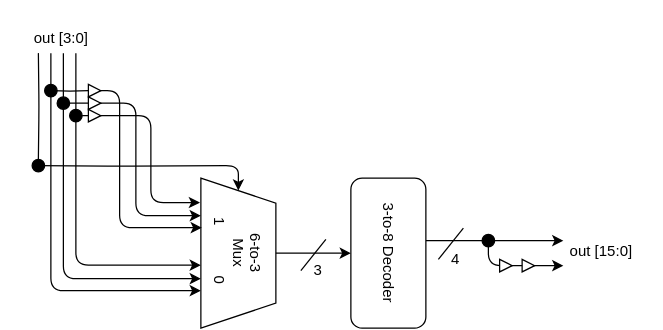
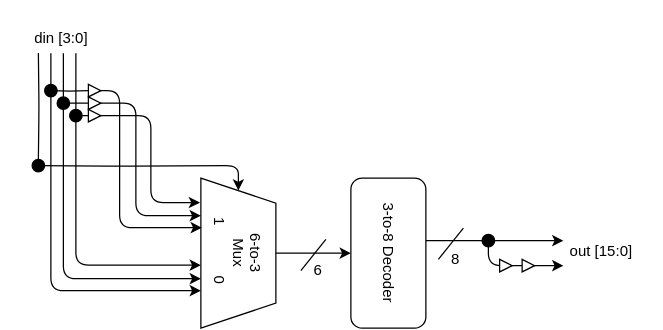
- <mxCell id="30" value="out [3:0]" style="text;html=1;strokeColor=none;fillColor=none;align=center;verticalAlign=middle;whiteSpace=wrap;rounded=0;" parent="1" vertex="1"><mxGeometry x="20.5" y="20" width="55" height="20" as="geometry" /></mxCell>
+ <mxCell id="30" value="din [3:0]" style="text;html=1;strokeColor=none;fillColor=none;align=center;verticalAlign=middle;whiteSpace=wrap;rounded=0;" parent="1" vertex="1"><mxGeometry x="20.5" y="20" width="55" height="20" as="geometry" /></mxCell>
- <mxCell id="24" value="4" style="text;html=1;strokeColor=none;fillColor=none;align=center;verticalAlign=middle;whiteSpace=wrap;rounded=0;" parent="1" vertex="1"><mxGeometry x="351" y="202" width="26" height="10" as="geometry" /></mxCell>
+ <mxCell id="24" value="8" style="text;html=1;strokeColor=none;fillColor=none;align=center;verticalAlign=middle;whiteSpace=wrap;rounded=0;" parent="1" vertex="1"><mxGeometry x="351" y="202" width="26" height="10" as="geometry" /></mxCell>
- <mxCell id="26" value="3" style="text;html=1;strokeColor=none;fillColor=none;align=center;verticalAlign=middle;whiteSpace=wrap;rounded=0;" parent="1" vertex="1"><mxGeometry x="241" y="211" width="26" height="10" as="geometry" /></mxCell>
+ <mxCell id="26" value="6" style="text;html=1;strokeColor=none;fillColor=none;align=center;verticalAlign=middle;whiteSpace=wrap;rounded=0;" parent="1" vertex="1"><mxGeometry x="241" y="211" width="26" height="10" as="geometry" /></mxCell>
